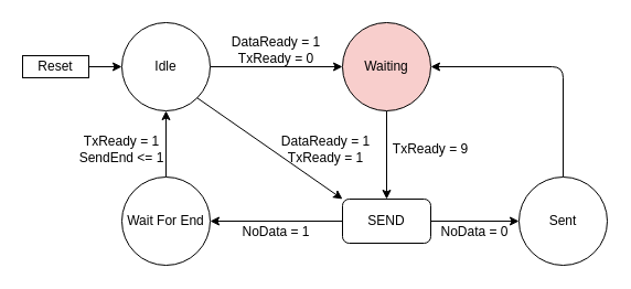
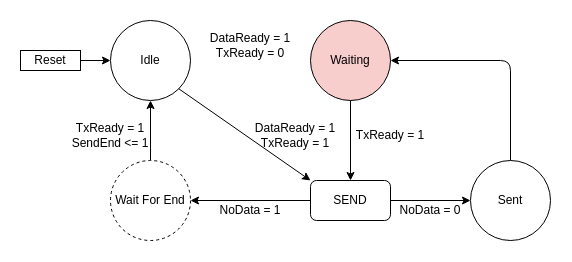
- <mxCell id="2" style="edgeStyle=orthogonalEdgeStyle;rounded=0;orthogonalLoop=1;jettySize=auto;html=1;exitX=1;exitY=0.5;exitDx=0;exitDy=0;" edge="1" parent="1" source="3" target="5"><mxGeometry relative="1" as="geometry" /></mxCell>
- <mxCell id="15" value="&lt;div&gt;TxReady = 9&lt;/div&gt;" style="text;html=1;strokeColor=none;fillColor=none;align=center;verticalAlign=middle;whiteSpace=wrap;rounded=0;" vertex="1" parent="1"><mxGeometry x="350" y="120" width="80" height="30" as="geometry" /></mxCell>
+ <mxCell id="15" value="&lt;div&gt;TxReady = 1&lt;/div&gt;" style="text;html=1;strokeColor=none;fillColor=none;align=center;verticalAlign=middle;whiteSpace=wrap;rounded=0;" vertex="1" parent="1"><mxGeometry x="350" y="120" width="80" height="30" as="geometry" /></mxCell>
- <mxCell id="9" value="Wait For End" style="ellipse;whiteSpace=wrap;html=1;aspect=fixed;" vertex="1" parent="1"><mxGeometry x="110" y="160" width="80" height="80" as="geometry" /></mxCell>
+ <mxCell id="9" value="Wait For End" style="ellipse;whiteSpace=wrap;html=1;aspect=fixed;dashed=1;" vertex="1" parent="1"><mxGeometry x="110" y="160" width="80" height="80" as="geometry" /></mxCell>
